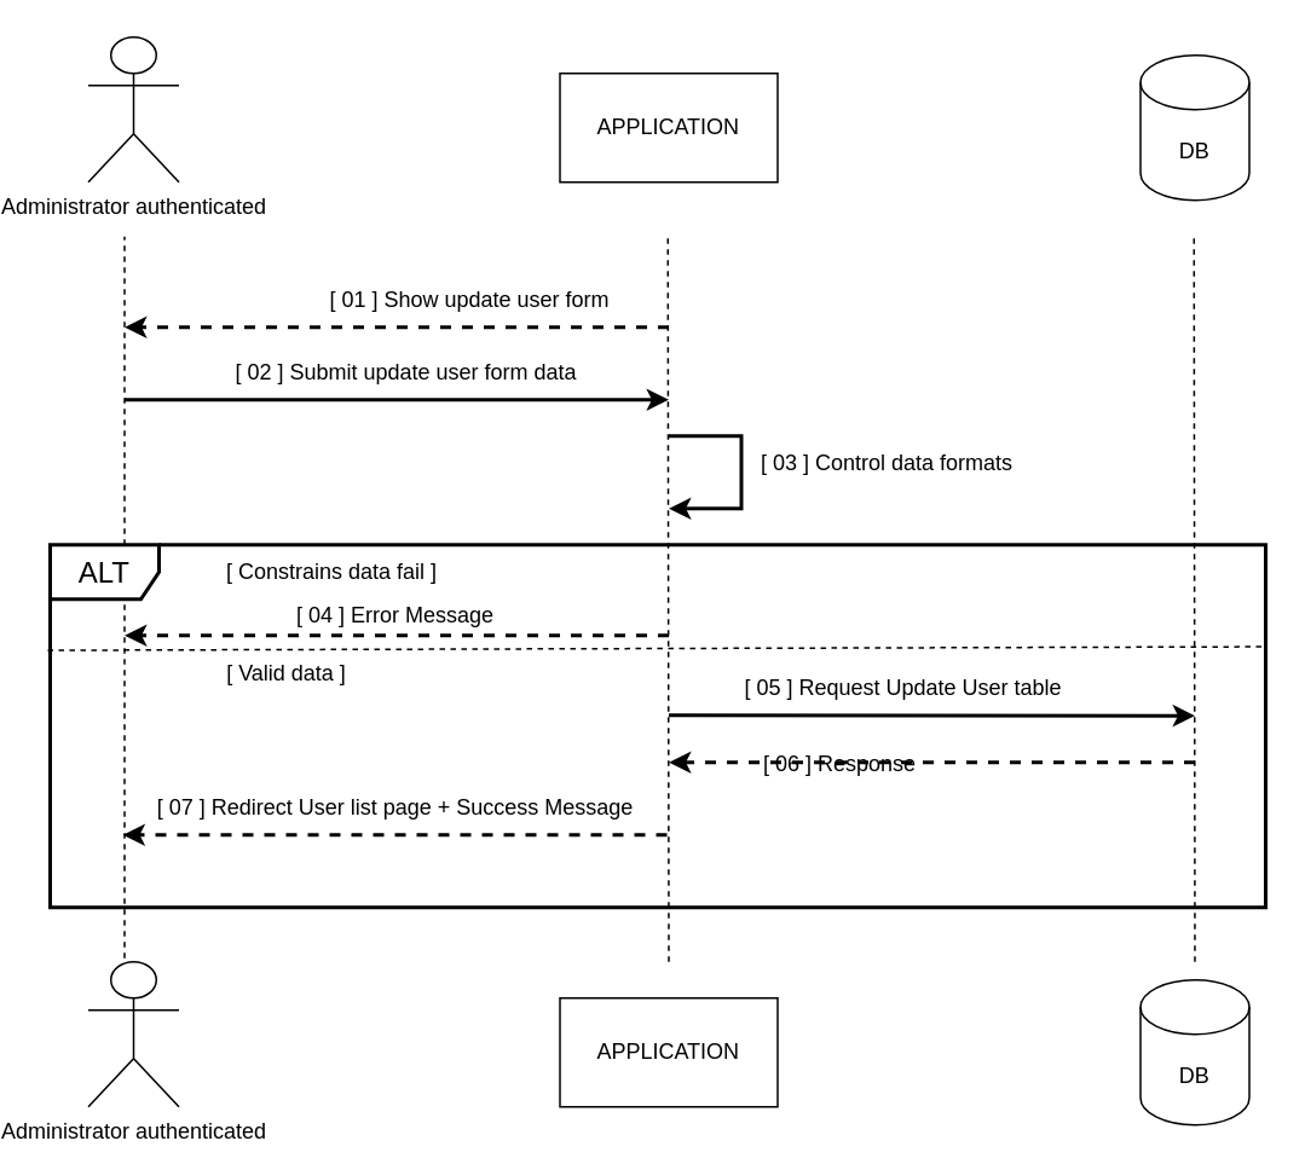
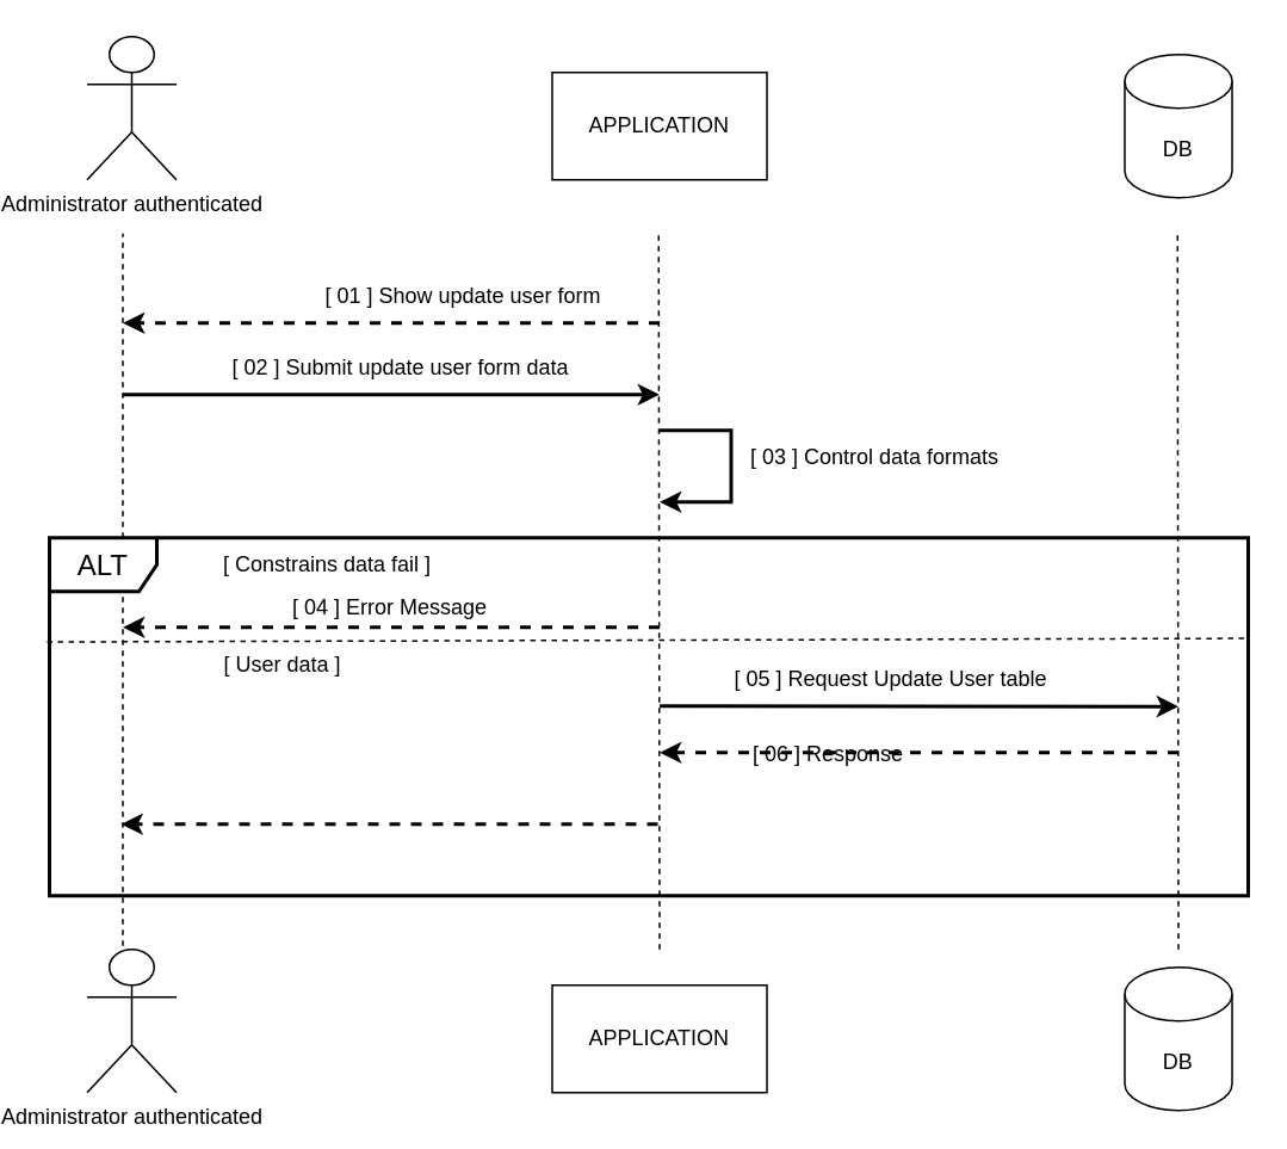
- <mxCell id="23" value="[ Valid data ]" style="text;html=1;align=center;verticalAlign=middle;resizable=0;points=[];autosize=1;strokeColor=none;fillColor=none;" vertex="1" parent="15"><mxGeometry x="85" y="56.0" width="90" height="30" as="geometry" /></mxCell>
+ <mxCell id="23" value="[ User data ]" style="text;html=1;align=center;verticalAlign=middle;resizable=0;points=[];autosize=1;strokeColor=none;fillColor=none;" vertex="1" parent="15"><mxGeometry x="85" y="56.0" width="90" height="30" as="geometry" /></mxCell>
- <mxCell id="19" value="[ 07 ] Redirect User list page + Success Message" style="text;html=1;align=center;verticalAlign=middle;resizable=0;points=[];autosize=1;strokeColor=none;fillColor=none;" vertex="1" parent="15"><mxGeometry x="45" y="130.001" width="290" height="30" as="geometry" /></mxCell>
